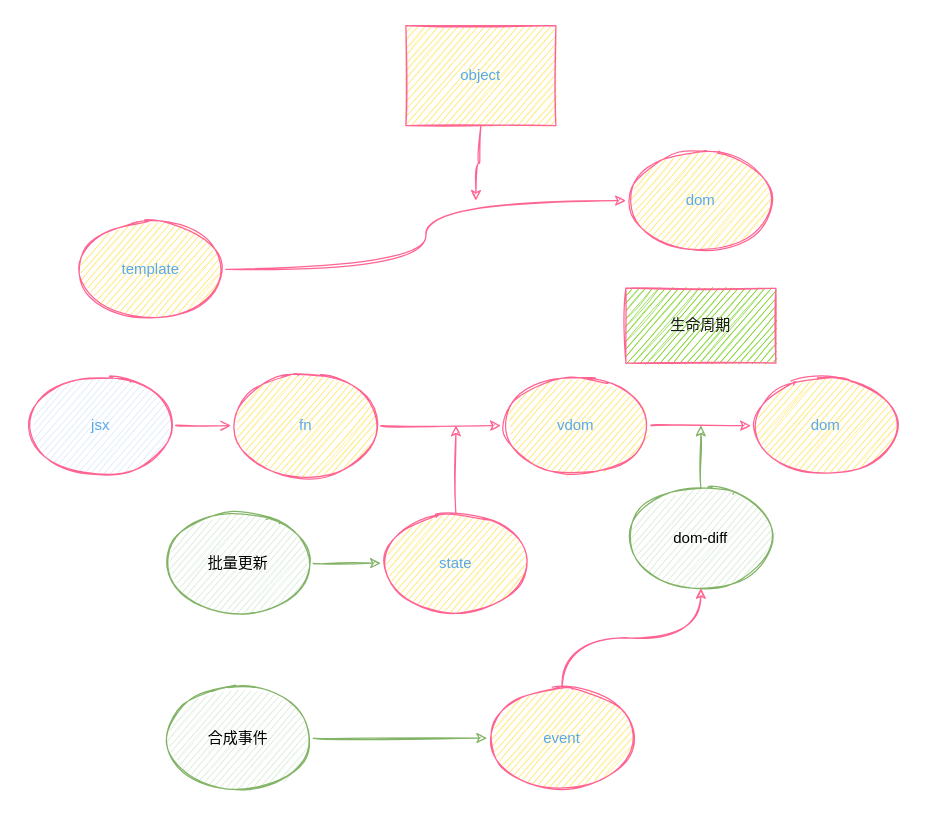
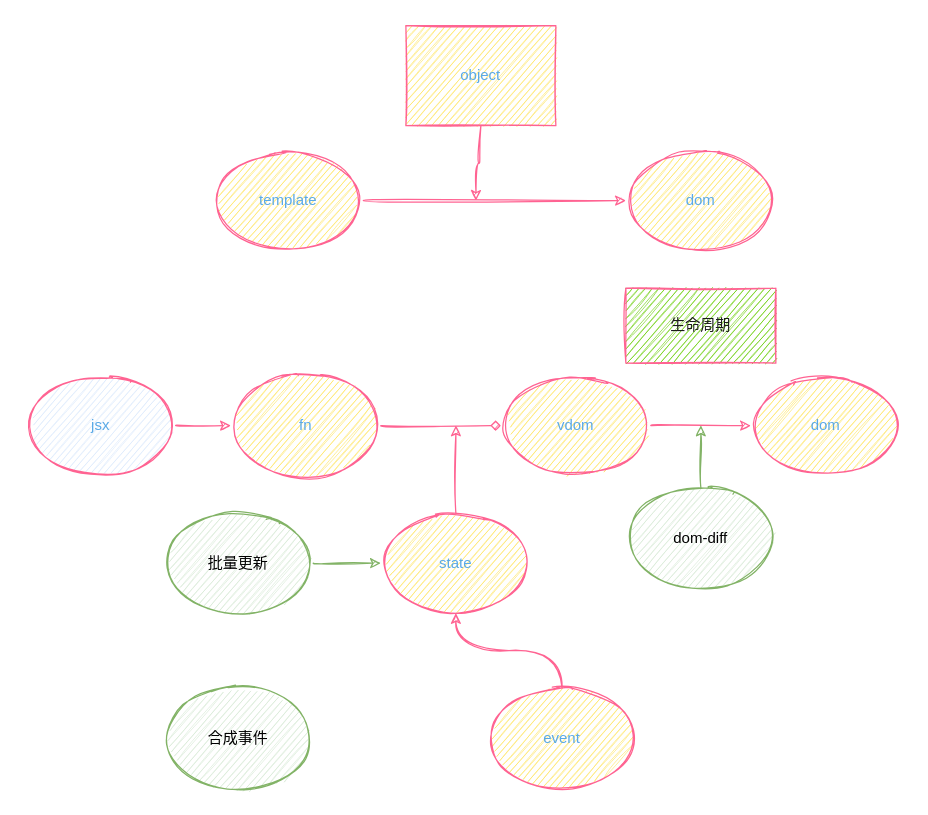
- <mxCell id="5" value="template" style="ellipse;whiteSpace=wrap;html=1;fillColor=#FFE45E;strokeColor=#FF6392;fontColor=#5AA9E6;sketch=1;" parent="1" vertex="1"><mxGeometry x="60" y="175" width="120" height="80" as="geometry" /></mxCell>
+ <mxCell id="5" value="template" style="ellipse;whiteSpace=wrap;html=1;fillColor=#FFE45E;strokeColor=#FF6392;fontColor=#5AA9E6;sketch=1;" parent="1" vertex="1"><mxGeometry x="170" y="120" width="120" height="80" as="geometry" /></mxCell>
- <mxCell id="6" style="edgeStyle=orthogonalEdgeStyle;rounded=1;orthogonalLoop=1;jettySize=auto;html=1;strokeColor=#FF6392;fillColor=#FFE45E;fontColor=#5AA9E6;sketch=1;curved=1;entryX=0;entryY=0.5;entryDx=0;entryDy=0;endArrow=open;" parent="1" source="7" target="10" edge="1"><mxGeometry relative="1" as="geometry"><mxPoint x="230" y="340" as="targetPoint" /></mxGeometry></mxCell>
+ <mxCell id="6" style="edgeStyle=orthogonalEdgeStyle;rounded=1;orthogonalLoop=1;jettySize=auto;html=1;strokeColor=#FF6392;fillColor=#FFE45E;fontColor=#5AA9E6;sketch=1;curved=1;entryX=0;entryY=0.5;entryDx=0;entryDy=0;" parent="1" source="7" target="10" edge="1"><mxGeometry relative="1" as="geometry"><mxPoint x="230" y="340" as="targetPoint" /></mxGeometry></mxCell>
- <mxCell id="9" style="edgeStyle=orthogonalEdgeStyle;rounded=1;orthogonalLoop=1;jettySize=auto;html=1;entryX=0;entryY=0.5;entryDx=0;entryDy=0;strokeColor=#FF6392;fillColor=#FFE45E;fontColor=#5AA9E6;sketch=1;curved=1;" parent="1" source="10" target="12" edge="1"><mxGeometry relative="1" as="geometry" /></mxCell>
+ <mxCell id="9" style="edgeStyle=orthogonalEdgeStyle;rounded=1;orthogonalLoop=1;jettySize=auto;html=1;entryX=0;entryY=0.5;entryDx=0;entryDy=0;strokeColor=#FF6392;fillColor=#FFE45E;fontColor=#5AA9E6;sketch=1;curved=1;endArrow=diamond;" parent="1" source="10" target="12" edge="1"><mxGeometry relative="1" as="geometry" /></mxCell>
- <mxCell id="16" style="edgeStyle=orthogonalEdgeStyle;rounded=1;orthogonalLoop=1;jettySize=auto;html=1;strokeColor=#FF6392;fillColor=#FFE45E;fontColor=#5AA9E6;sketch=1;curved=1;" parent="1" source="17" target="19" edge="1"><mxGeometry relative="1" as="geometry" /></mxCell>
+ <mxCell id="16" style="edgeStyle=orthogonalEdgeStyle;rounded=1;orthogonalLoop=1;jettySize=auto;html=1;entryX=0.5;entryY=1;entryDx=0;entryDy=0;strokeColor=#FF6392;fillColor=#FFE45E;fontColor=#5AA9E6;sketch=1;curved=1;" parent="1" source="17" target="15" edge="1"><mxGeometry relative="1" as="geometry" /></mxCell>
- <mxCell id="22" style="edgeStyle=orthogonalEdgeStyle;curved=1;rounded=1;sketch=1;orthogonalLoop=1;jettySize=auto;html=1;entryX=0;entryY=0.5;entryDx=0;entryDy=0;strokeColor=#82b366;fillColor=#d5e8d4;fontColor=#5AA9E6;" parent="1" source="23" target="17" edge="1"><mxGeometry relative="1" as="geometry" /></mxCell>
